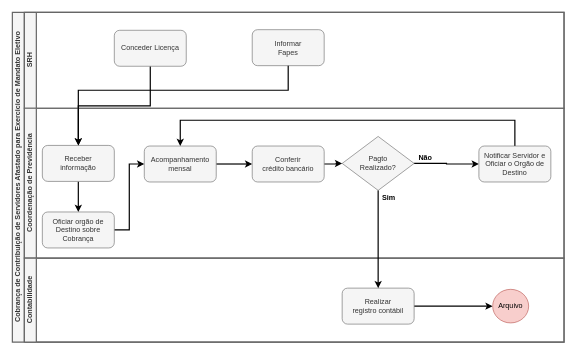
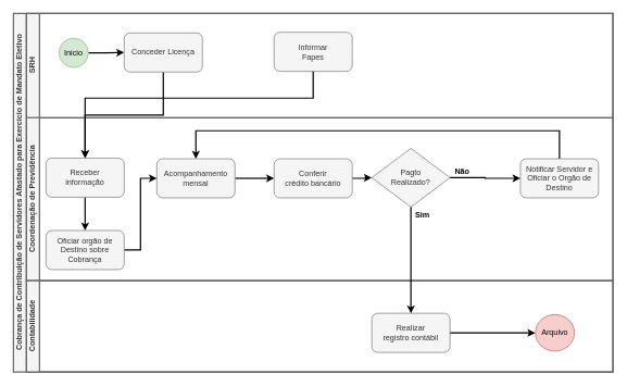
+ <mxCell id="5" value="Inicio" style="ellipse;whiteSpace=wrap;html=1;aspect=fixed;fillColor=#d5e8d4;strokeColor=#82b366;" parent="3" vertex="1"><mxGeometry x="50" y="38" width="45" height="45" as="geometry" /></mxCell>
+ <mxCell id="4" style="edgeStyle=orthogonalEdgeStyle;rounded=0;orthogonalLoop=1;jettySize=auto;html=1;entryX=0;entryY=0.5;entryDx=0;entryDy=0;strokeWidth=2;" parent="3" source="5" target="7" edge="1"><mxGeometry relative="1" as="geometry"><mxPoint x="150.0" y="60.0" as="targetPoint" /></mxGeometry></mxCell>
